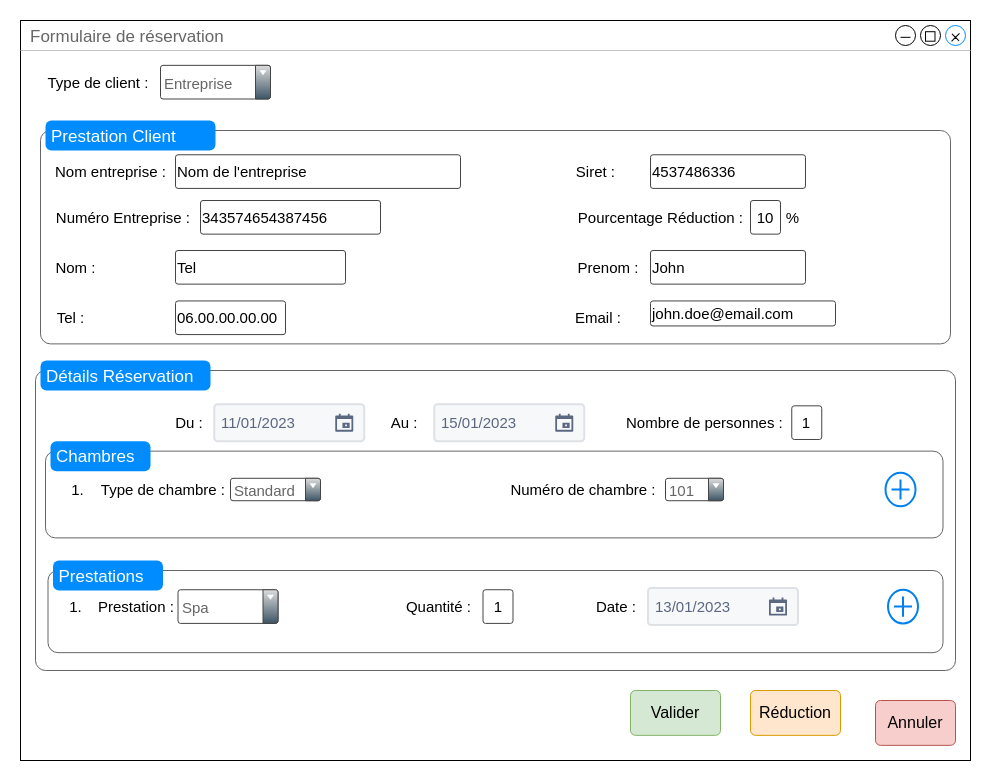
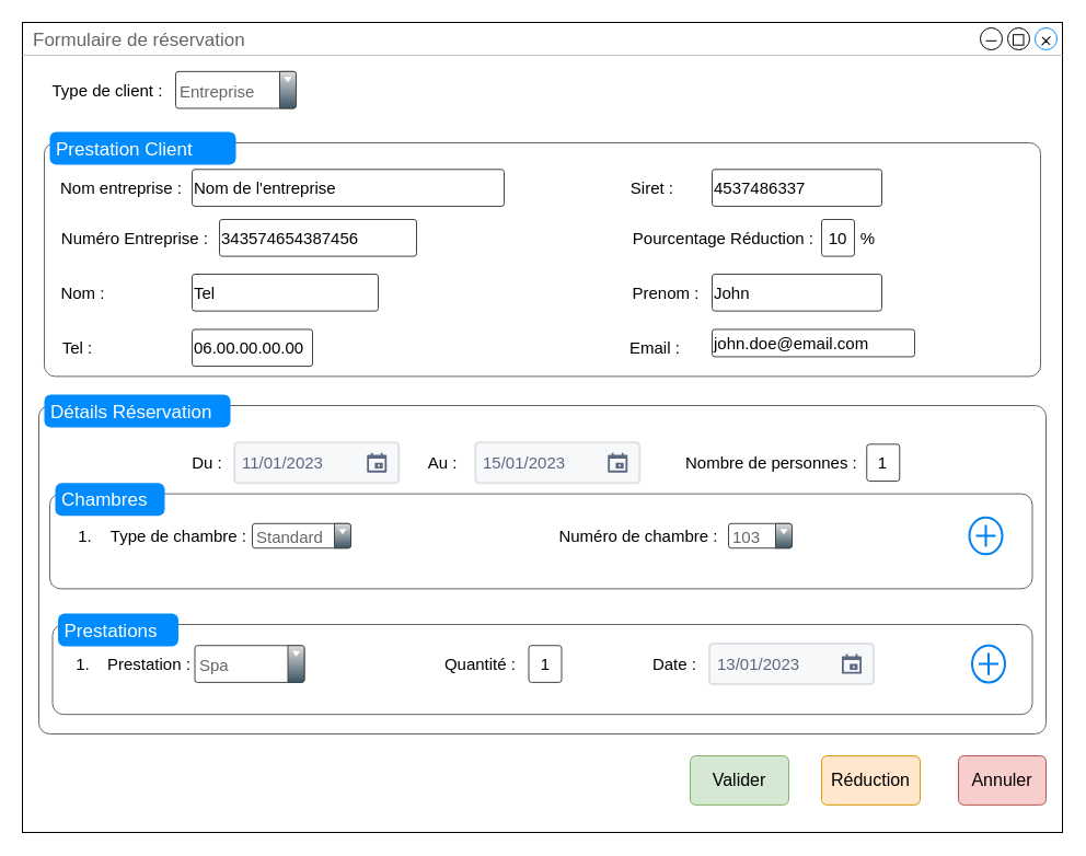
- <mxCell id="17" value="&lt;font style=&quot;font-size: 15px&quot;&gt;4537486336&lt;/font&gt;" style="strokeWidth=1;html=1;shadow=0;dashed=0;shape=mxgraph.ios.iTextInput;strokeColor=#444444;buttonText=;fontSize=8;whiteSpace=wrap;align=left;sketch=0;gradientColor=none;fillColor=none;" parent="7" vertex="1"><mxGeometry x="610" y="34.278" width="155" height="33.636" as="geometry" /></mxCell>
+ <mxCell id="17" value="&lt;font style=&quot;font-size: 15px&quot;&gt;4537486337&lt;/font&gt;" style="strokeWidth=1;html=1;shadow=0;dashed=0;shape=mxgraph.ios.iTextInput;strokeColor=#444444;buttonText=;fontSize=8;whiteSpace=wrap;align=left;sketch=0;gradientColor=none;fillColor=none;" parent="7" vertex="1"><mxGeometry x="610" y="34.278" width="155" height="33.636" as="geometry" /></mxCell>
- <mxCell id="41" value="&lt;font style=&quot;font-size: 15px&quot;&gt;101&lt;/font&gt;" style="strokeWidth=1;html=1;shadow=0;dashed=0;shape=mxgraph.ios.iComboBox;spacingTop=2;spacingLeft=2;align=left;strokeColor=#444444;fontColor=#666666;buttonText=;fontSize=8;fillColor=#dddddd;fillColor2=#3D5565;sketch=0;" parent="35" vertex="1"><mxGeometry x="620" y="37.163" width="58" height="22.424" as="geometry" /></mxCell>
+ <mxCell id="41" value="&lt;font style=&quot;font-size: 15px&quot;&gt;103&lt;/font&gt;" style="strokeWidth=1;html=1;shadow=0;dashed=0;shape=mxgraph.ios.iComboBox;spacingTop=2;spacingLeft=2;align=left;strokeColor=#444444;fontColor=#666666;buttonText=;fontSize=8;fillColor=#dddddd;fillColor2=#3D5565;sketch=0;" parent="35" vertex="1"><mxGeometry x="620" y="37.163" width="58" height="22.424" as="geometry" /></mxCell>
- <mxCell id="57" value="Annuler" style="html=1;shadow=0;dashed=0;shape=mxgraph.bootstrap.rrect;rSize=5;strokeColor=#b85450;strokeWidth=1;fillColor=#f8cecc;whiteSpace=wrap;align=center;verticalAlign=middle;spacingLeft=0;fontStyle=0;fontSize=16;spacing=5;sketch=0;" parent="2" vertex="1"><mxGeometry x="855" y="679.997" width="80" height="44.848" as="geometry" /></mxCell>
+ <mxCell id="57" value="Annuler" style="html=1;shadow=0;dashed=0;shape=mxgraph.bootstrap.rrect;rSize=5;strokeColor=#b85450;strokeWidth=1;fillColor=#f8cecc;whiteSpace=wrap;align=center;verticalAlign=middle;spacingLeft=0;fontStyle=0;fontSize=16;spacing=5;sketch=0;" parent="2" vertex="1"><mxGeometry x="855" y="669.997" width="80" height="44.848" as="geometry" /></mxCell>
